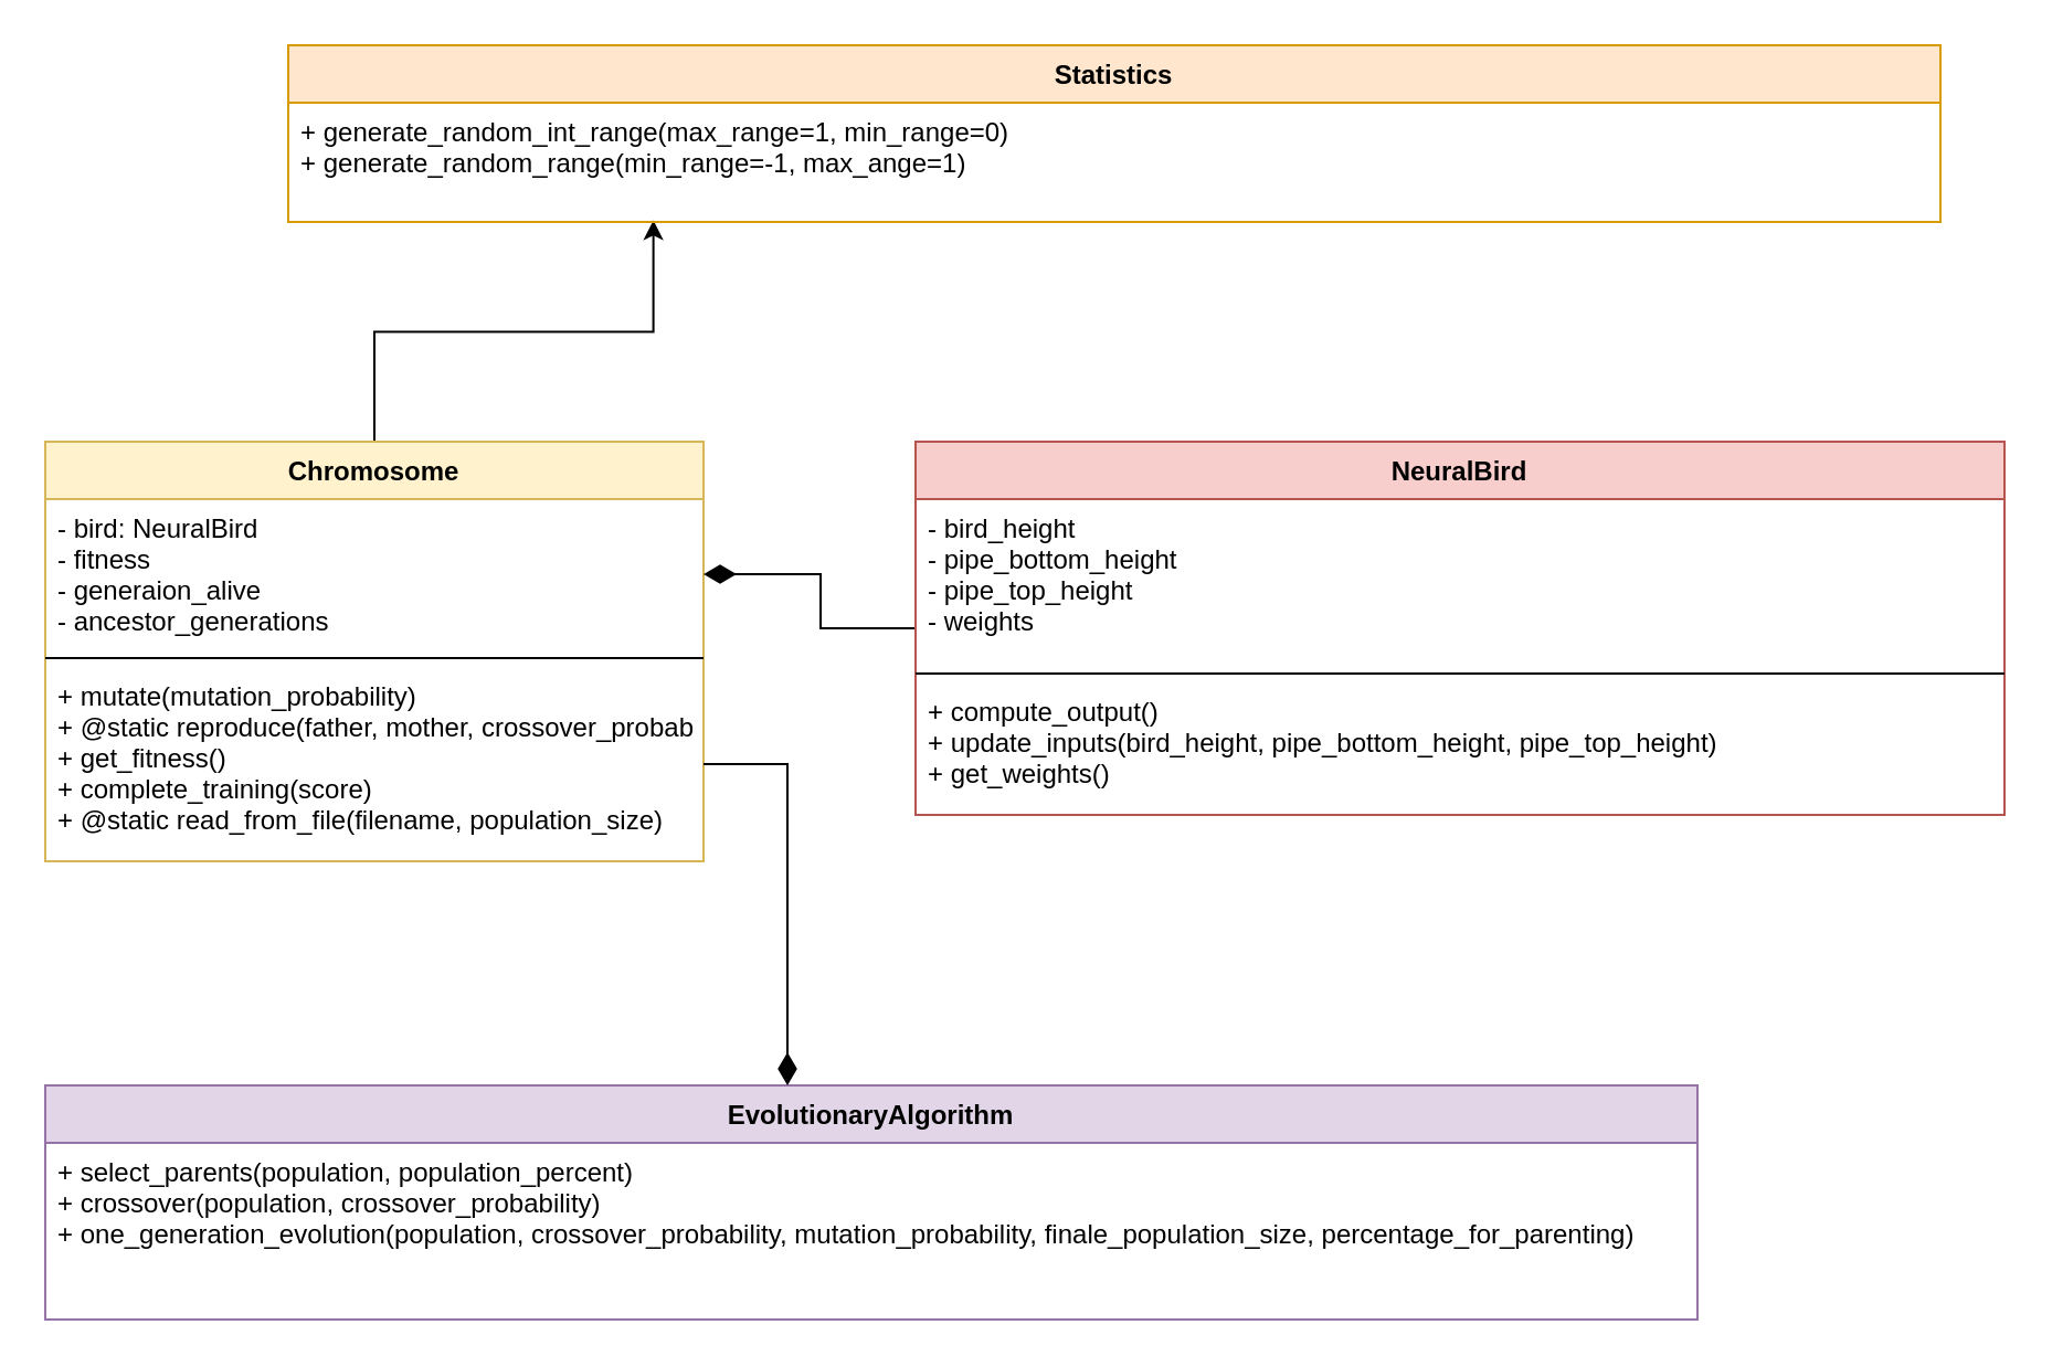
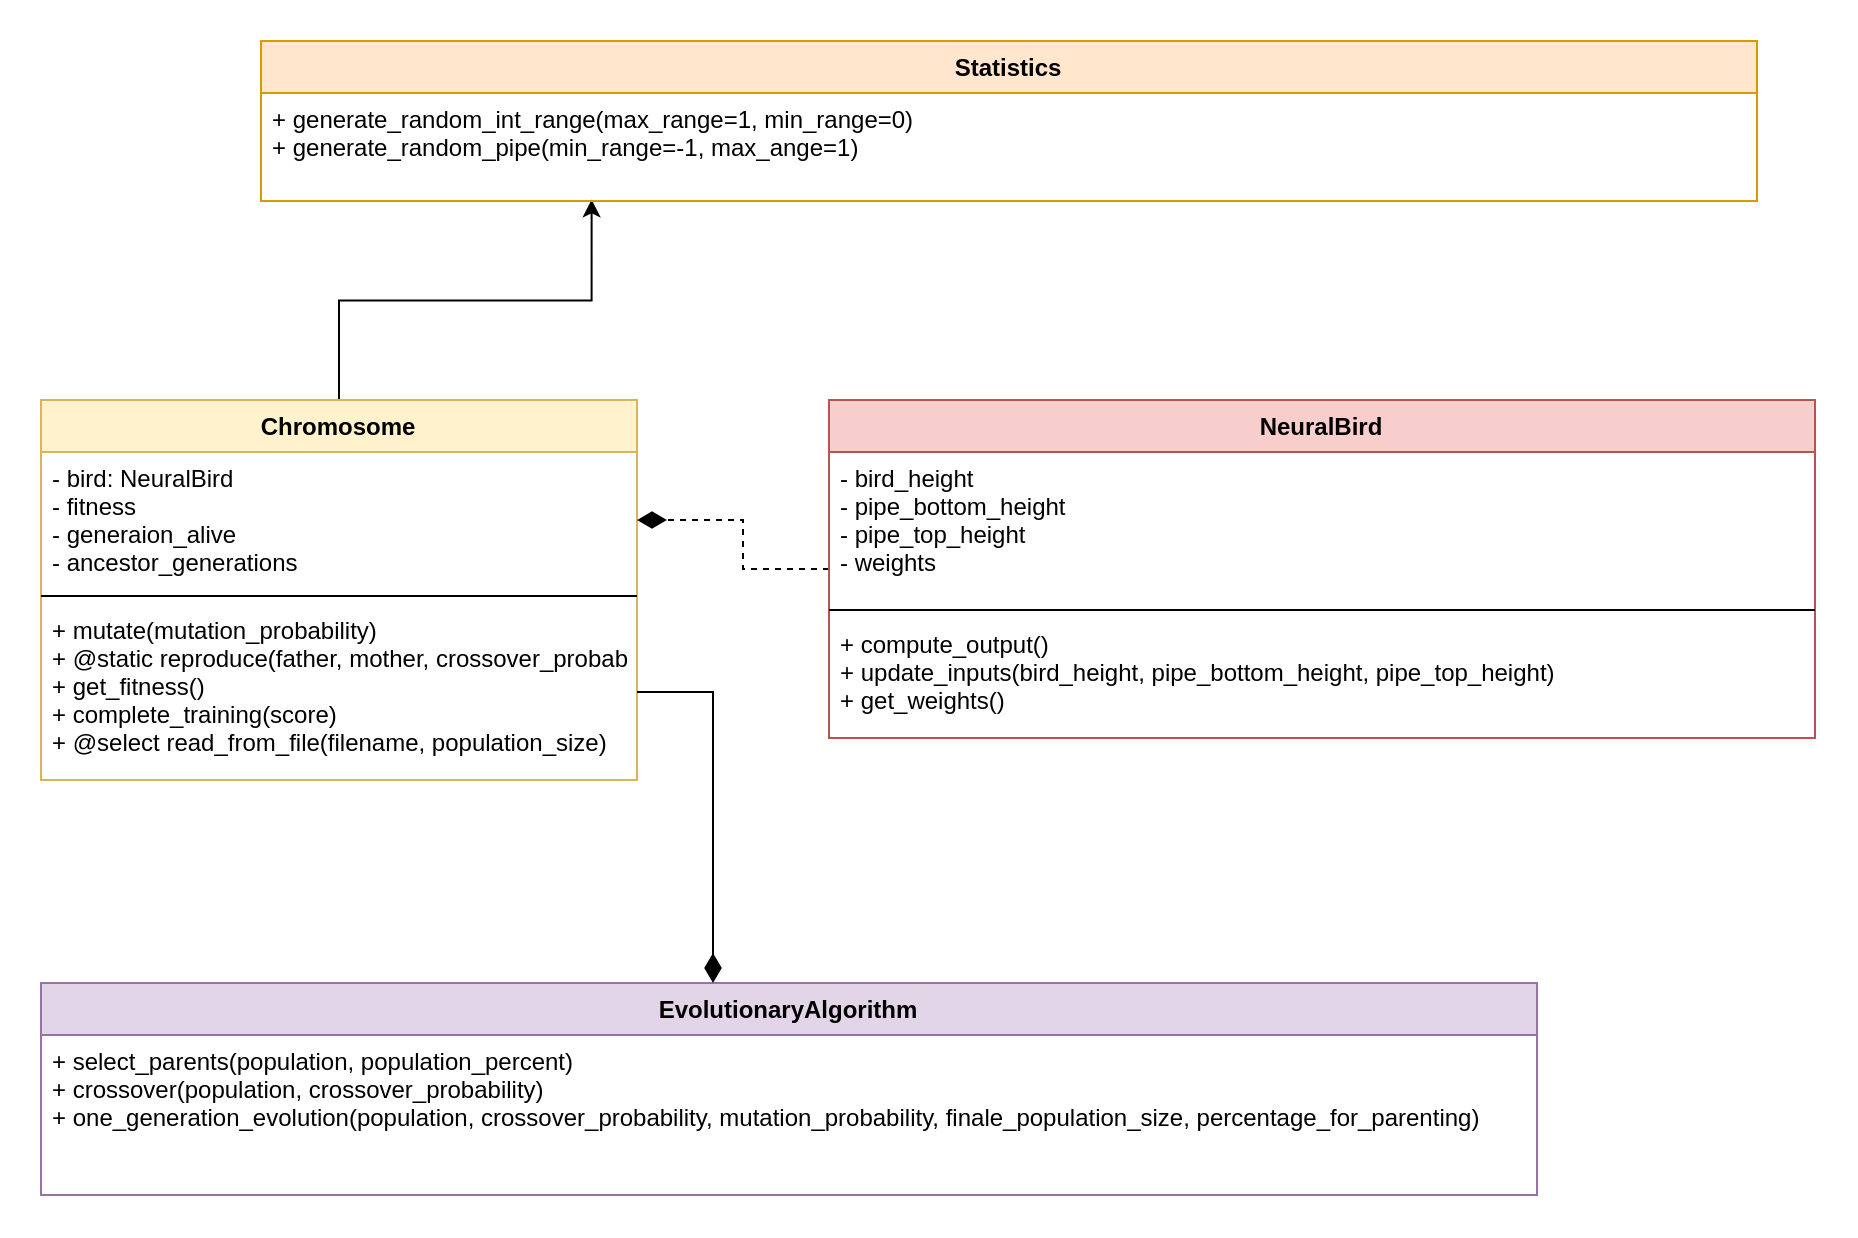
- <mxCell id="15" value="+ generate_random_int_range(max_range=1, min_range=0)&#10;+ generate_random_range(min_range=-1, max_ange=1)" style="text;strokeColor=none;fillColor=none;align=left;verticalAlign=top;spacingLeft=4;spacingRight=4;overflow=hidden;rotatable=0;points=[[0,0.5],[1,0.5]];portConstraint=eastwest;" vertex="1" parent="14"><mxGeometry y="26" width="748" height="54" as="geometry" /></mxCell>
+ <mxCell id="15" value="+ generate_random_int_range(max_range=1, min_range=0)&#10;+ generate_random_pipe(min_range=-1, max_ange=1)" style="text;strokeColor=none;fillColor=none;align=left;verticalAlign=top;spacingLeft=4;spacingRight=4;overflow=hidden;rotatable=0;points=[[0,0.5],[1,0.5]];portConstraint=eastwest;" vertex="1" parent="14"><mxGeometry y="26" width="748" height="54" as="geometry" /></mxCell>
- <mxCell id="7" style="edgeStyle=orthogonalEdgeStyle;rounded=0;orthogonalLoop=1;jettySize=auto;html=1;endArrow=diamondThin;endFill=1;strokeWidth=1;endSize=12;" edge="1" parent="1" source="8" target="4"><mxGeometry relative="1" as="geometry" /></mxCell>
+ <mxCell id="7" style="edgeStyle=orthogonalEdgeStyle;rounded=0;orthogonalLoop=1;jettySize=auto;html=1;endArrow=diamondThin;endFill=1;strokeWidth=1;endSize=12;dashed=1;" edge="1" parent="1" source="8" target="4"><mxGeometry relative="1" as="geometry" /></mxCell>
- <mxCell id="6" value="+ mutate(mutation_probability)&#10;+ @static reproduce(father, mother, crossover_probability)&#10;+ get_fitness()&#10;+ complete_training(score)&#10;+ @static read_from_file(filename, population_size)" style="text;strokeColor=none;fillColor=none;align=left;verticalAlign=top;spacingLeft=4;spacingRight=4;overflow=hidden;rotatable=0;points=[[0,0.5],[1,0.5]];portConstraint=eastwest;" vertex="1" parent="3"><mxGeometry y="102" width="298" height="88" as="geometry" /></mxCell>
+ <mxCell id="6" value="+ mutate(mutation_probability)&#10;+ @static reproduce(father, mother, crossover_probability)&#10;+ get_fitness()&#10;+ complete_training(score)&#10;+ @select read_from_file(filename, population_size)" style="text;strokeColor=none;fillColor=none;align=left;verticalAlign=top;spacingLeft=4;spacingRight=4;overflow=hidden;rotatable=0;points=[[0,0.5],[1,0.5]];portConstraint=eastwest;" vertex="1" parent="3"><mxGeometry y="102" width="298" height="88" as="geometry" /></mxCell>
